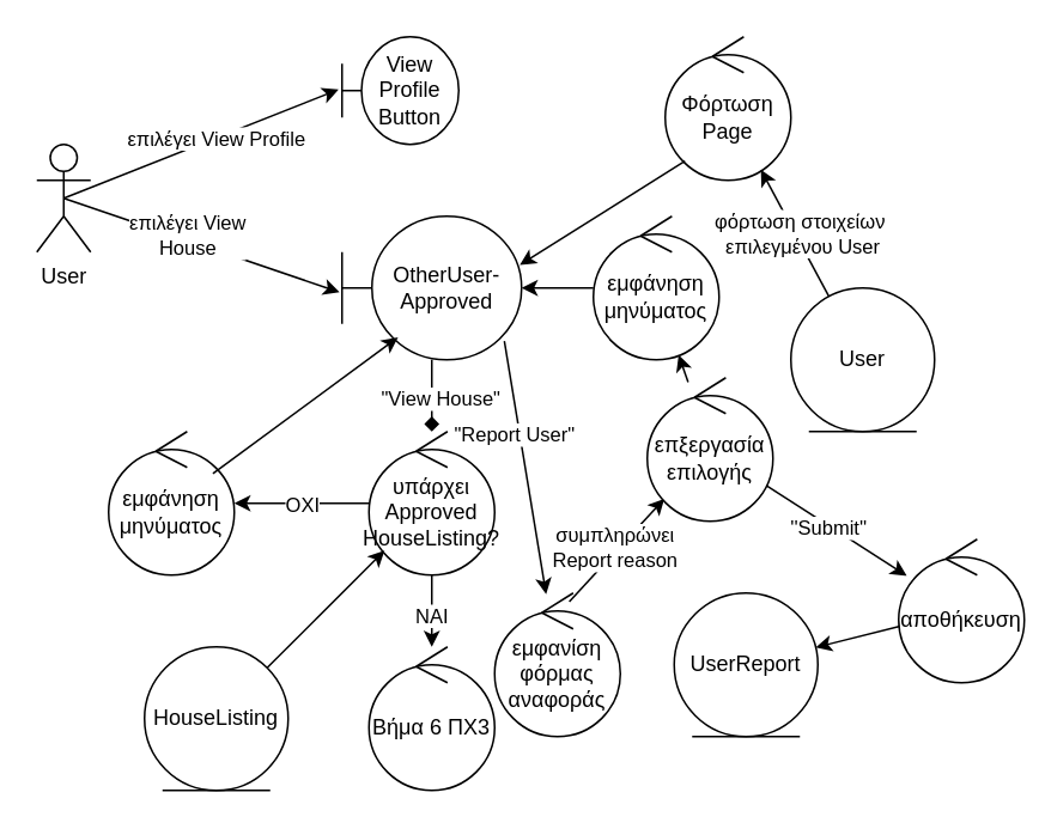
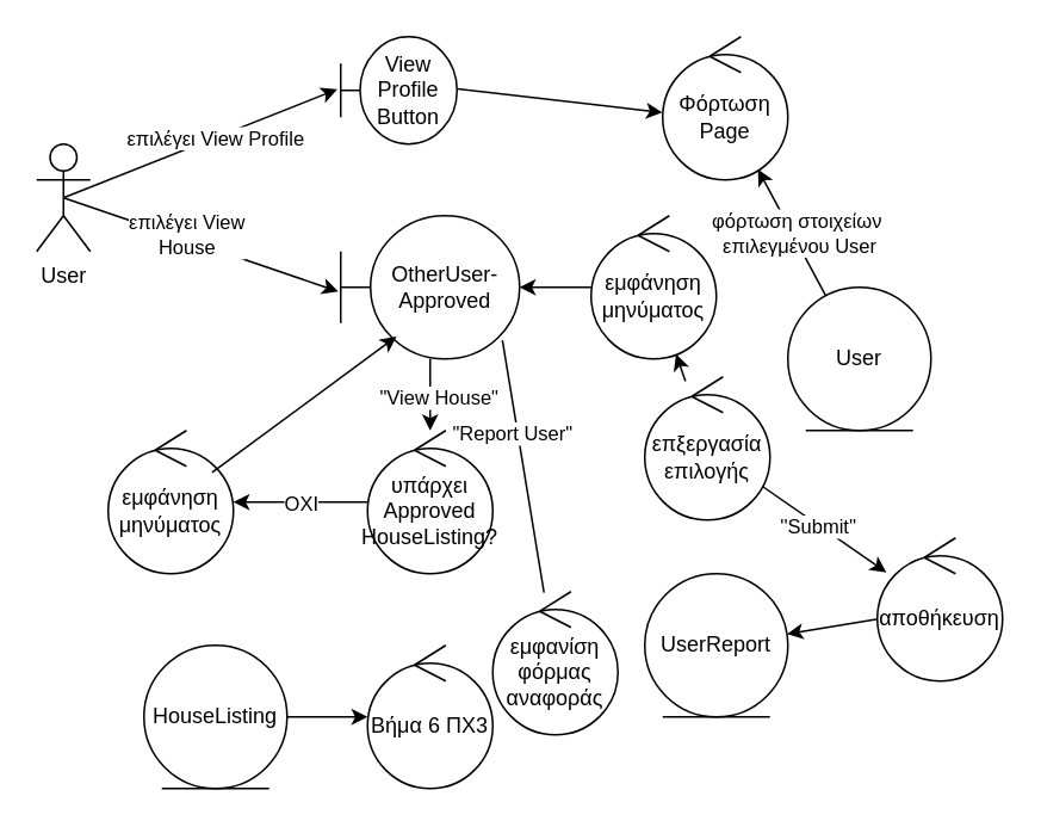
+ <mxCell id="6" value="" style="endArrow=classic;html=1;rounded=0;exitX=1.006;exitY=0.485;exitDx=0;exitDy=0;exitPerimeter=0;entryX=-0.003;entryY=0.53;entryDx=0;entryDy=0;entryPerimeter=0;" parent="1" source="3" target="7" edge="1"><mxGeometry width="50" height="50" relative="1" as="geometry"><mxPoint x="360" y="50" as="sourcePoint" /><mxPoint x="380" y="29" as="targetPoint" /></mxGeometry></mxCell>
- <mxCell id="9" value="" style="endArrow=classic;html=1;rounded=0;exitX=0.157;exitY=0.865;exitDx=0;exitDy=0;exitPerimeter=0;entryX=0.99;entryY=0.34;entryDx=0;entryDy=0;entryPerimeter=0;" parent="1" source="7" target="8" edge="1"><mxGeometry width="50" height="50" relative="1" as="geometry"><mxPoint x="300" y="180" as="sourcePoint" /><mxPoint x="350" y="130" as="targetPoint" /></mxGeometry></mxCell>
- <mxCell id="15" value="" style="endArrow=diamond;html=1;rounded=0;" parent="1" source="8" target="19" edge="1"><mxGeometry width="50" height="50" relative="1" as="geometry"><mxPoint x="280" y="470" as="sourcePoint" /><mxPoint x="330" y="420" as="targetPoint" /></mxGeometry></mxCell>
+ <mxCell id="15" value="" style="endArrow=classic;html=1;rounded=0;" parent="1" source="8" target="19" edge="1"><mxGeometry width="50" height="50" relative="1" as="geometry"><mxPoint x="280" y="470" as="sourcePoint" /><mxPoint x="330" y="420" as="targetPoint" /></mxGeometry></mxCell>
- <mxCell id="27" value="" style="rounded=0;orthogonalLoop=1;jettySize=auto;html=1;exitX=0.594;exitY=0.06;exitDx=0;exitDy=0;exitPerimeter=0;" edge="1" parent="1" source="29" target="33"><mxGeometry relative="1" as="geometry" /></mxCell>
- <mxCell id="28" value="συμπληρώνει&lt;div&gt;Report reason&lt;/div&gt;" style="edgeLabel;html=1;align=center;verticalAlign=middle;resizable=0;points=[];" vertex="1" connectable="0" parent="27"><mxGeometry x="0.002" y="2" relative="1" as="geometry"><mxPoint as="offset" /></mxGeometry></mxCell>
- <mxCell id="17" value="" style="endArrow=classic;html=1;rounded=0;exitX=0.904;exitY=0.87;exitDx=0;exitDy=0;exitPerimeter=0;" parent="1" source="8" target="29" edge="1"><mxGeometry width="50" height="50" relative="1" as="geometry"><mxPoint x="470" y="450" as="sourcePoint" /><mxPoint x="364.521" y="240.336" as="targetPoint" /></mxGeometry></mxCell>
+ <mxCell id="17" value="" style="endArrow=none;html=1;rounded=0;exitX=0.904;exitY=0.87;exitDx=0;exitDy=0;exitPerimeter=0;" parent="1" source="8" target="29" edge="1"><mxGeometry width="50" height="50" relative="1" as="geometry"><mxPoint x="470" y="450" as="sourcePoint" /><mxPoint x="364.521" y="240.336" as="targetPoint" /></mxGeometry></mxCell>
- <mxCell id="20" value="" style="endArrow=classic;html=1;rounded=0;" parent="1" source="19" target="22" edge="1"><mxGeometry width="50" height="50" relative="1" as="geometry"><mxPoint x="260" y="580" as="sourcePoint" /><mxPoint x="167.4" y="428.8" as="targetPoint" /></mxGeometry></mxCell>
- <mxCell id="21" value="NAI" style="edgeLabel;html=1;align=center;verticalAlign=middle;resizable=0;points=[];" parent="20" vertex="1" connectable="0"><mxGeometry x="0.121" y="-1" relative="1" as="geometry"><mxPoint as="offset" /></mxGeometry></mxCell>
- <mxCell id="40" value="αποθήκευση" style="ellipse;shape=umlControl;whiteSpace=wrap;html=1;" vertex="1" parent="1"><mxGeometry x="500" y="300" width="70" height="80" as="geometry" /></mxCell>
+ <mxCell id="40" value="αποθήκευση" style="ellipse;shape=umlControl;whiteSpace=wrap;html=1;" vertex="1" parent="1"><mxGeometry x="490" y="300" width="70" height="80" as="geometry" /></mxCell>
- <mxCell id="37" style="rounded=0;orthogonalLoop=1;jettySize=auto;html=1;" edge="1" parent="1" source="38" target="19"><mxGeometry relative="1" as="geometry" /></mxCell>
+ <mxCell id="37" style="rounded=0;orthogonalLoop=1;jettySize=auto;html=1;" edge="1" parent="1" source="38" target="22"><mxGeometry relative="1" as="geometry" /></mxCell>
- <mxCell id="34" value="UserReport" style="ellipse;shape=umlEntity;whiteSpace=wrap;html=1;" vertex="1" parent="1"><mxGeometry x="375" y="330" width="80" height="80" as="geometry" /></mxCell>
+ <mxCell id="34" value="UserReport" style="ellipse;shape=umlEntity;whiteSpace=wrap;html=1;" vertex="1" parent="1"><mxGeometry x="360" y="320" width="80" height="80" as="geometry" /></mxCell>
